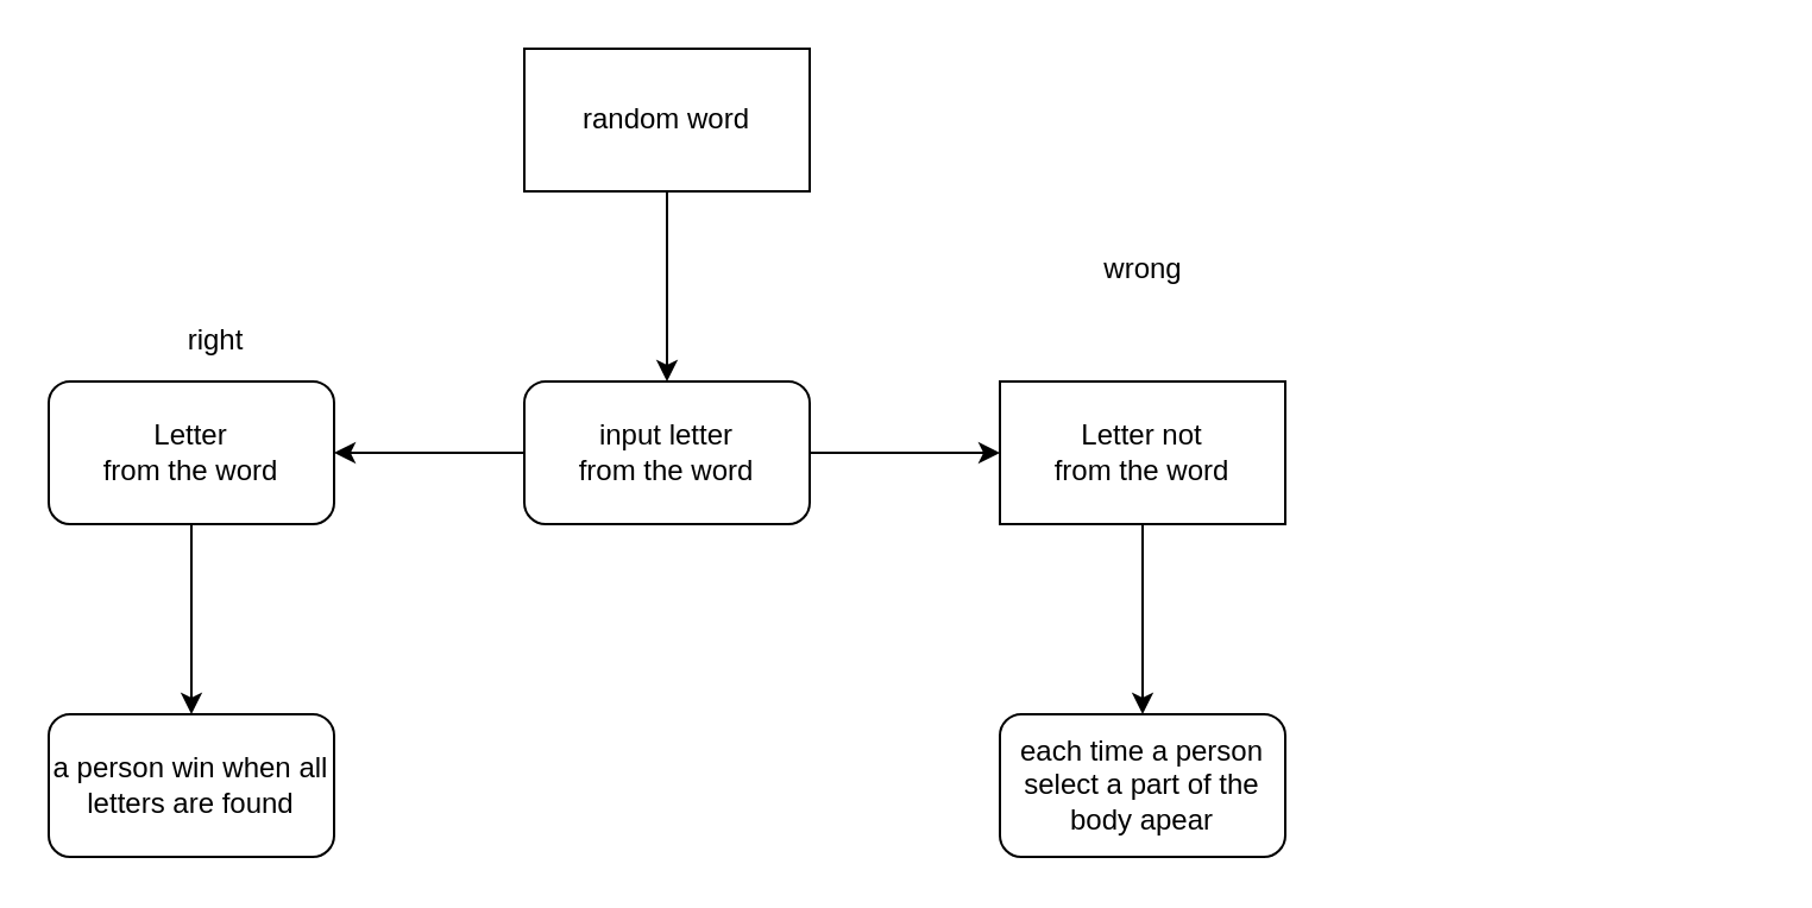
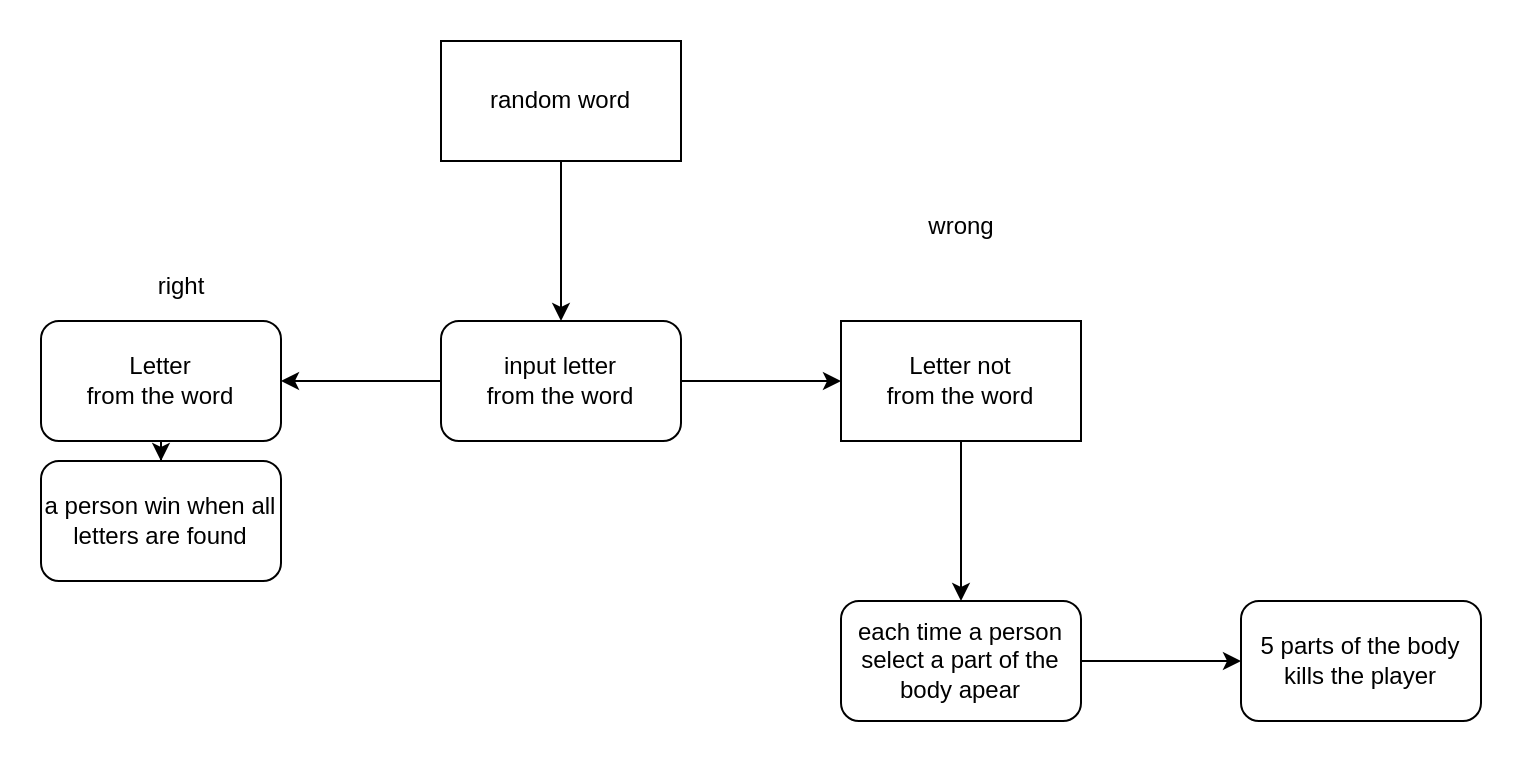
- <mxCell id="15" value="&lt;div&gt;a person win when all letters are found&lt;/div&gt;" style="rounded=1;whiteSpace=wrap;html=1;" vertex="1" parent="1"><mxGeometry x="20" y="300" width="120" height="60" as="geometry" /></mxCell>
+ <mxCell id="15" value="&lt;div&gt;a person win when all letters are found&lt;/div&gt;" style="rounded=1;whiteSpace=wrap;html=1;" vertex="1" parent="1"><mxGeometry x="20" y="230" width="120" height="60" as="geometry" /></mxCell>
+ <mxCell id="13" value="" style="edgeStyle=orthogonalEdgeStyle;rounded=0;orthogonalLoop=1;jettySize=auto;html=1;" edge="1" parent="1" source="14" target="16"><mxGeometry relative="1" as="geometry" /></mxCell>
+ <mxCell id="16" value="&lt;div&gt;5 parts of the body&lt;/div&gt;&lt;div&gt;kills the player&lt;br&gt;&lt;/div&gt;" style="rounded=1;whiteSpace=wrap;html=1;" vertex="1" parent="1"><mxGeometry x="620" y="300" width="120" height="60" as="geometry" /></mxCell>
